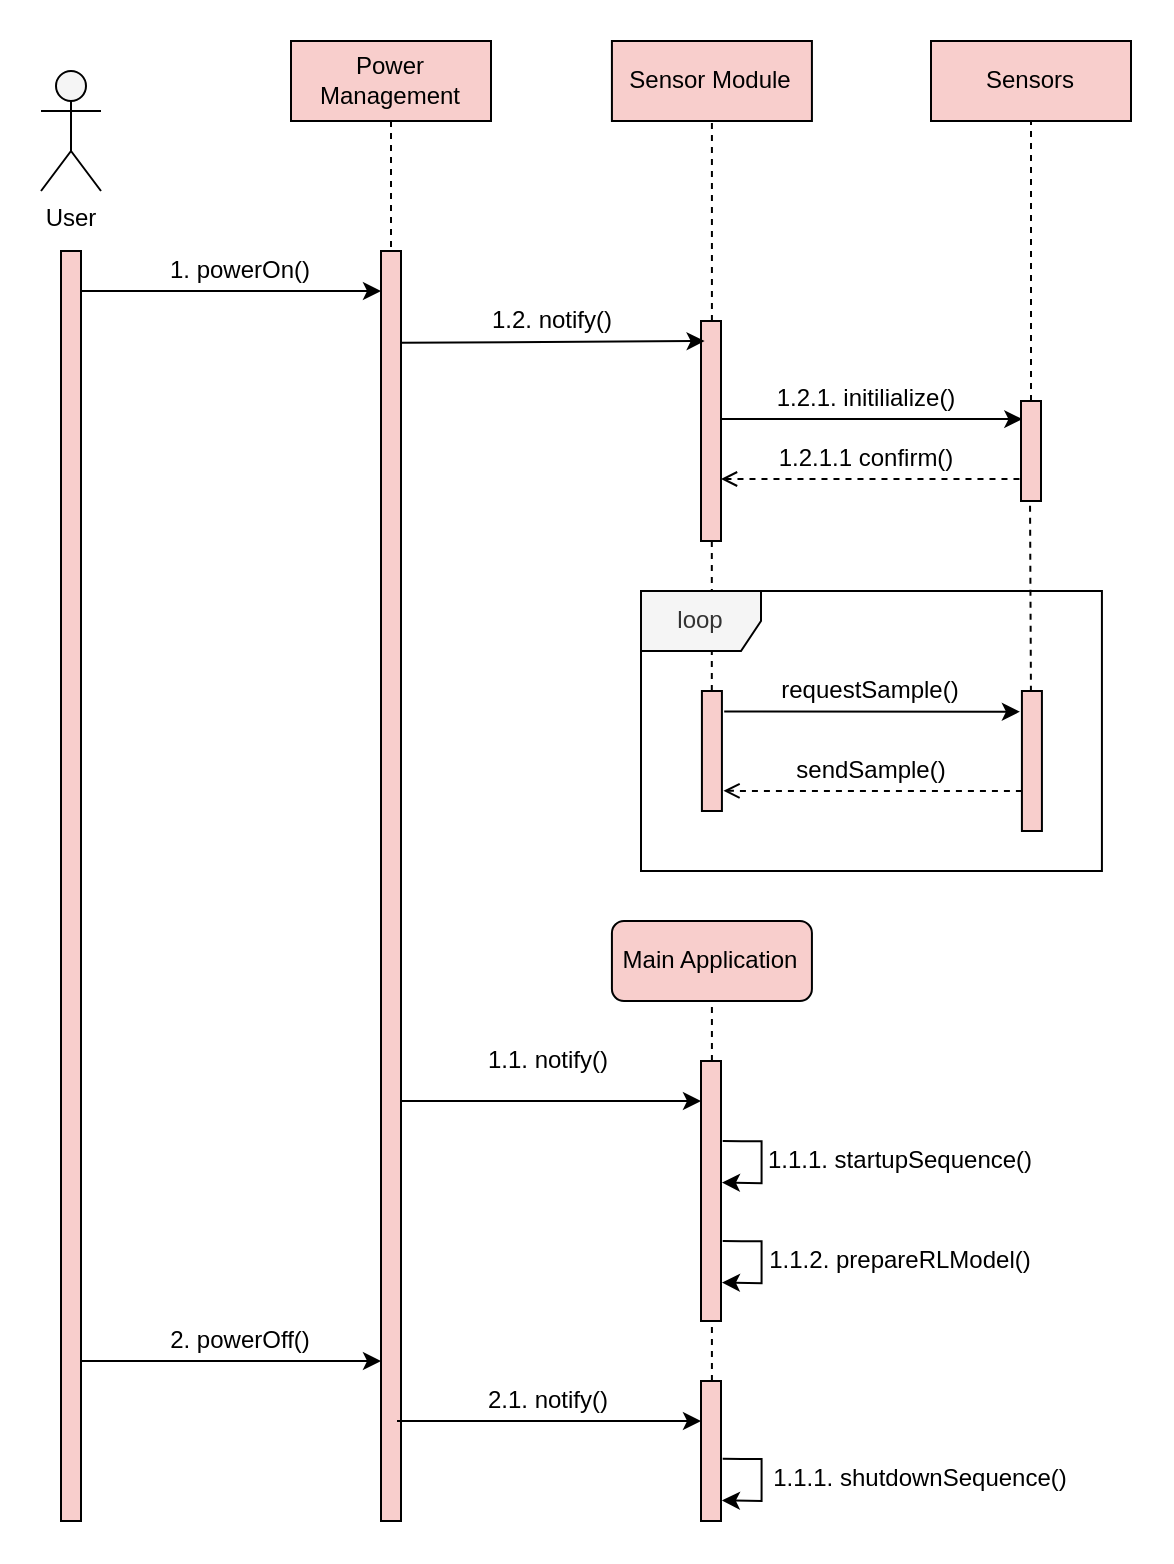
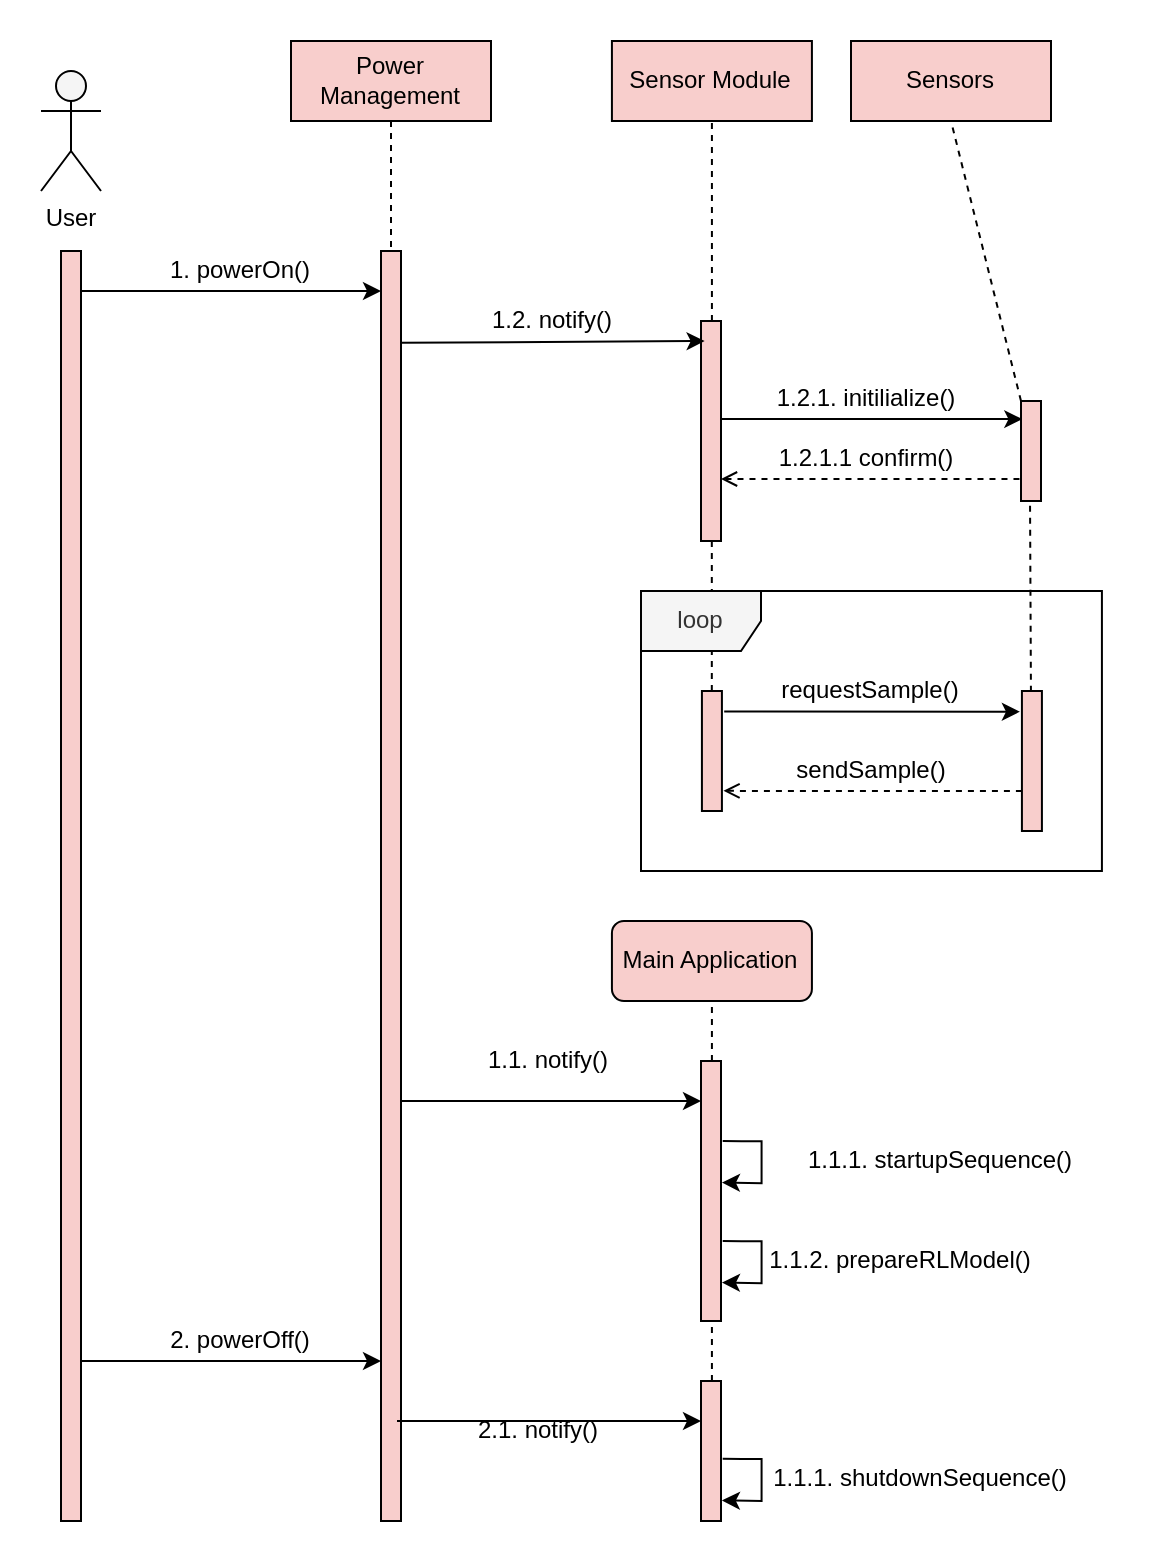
- <mxCell id="16" value="Sensors" style="rounded=0;whiteSpace=wrap;html=1;fillColor=#f8cecc;" parent="1" vertex="1"><mxGeometry x="465" y="20" width="100" height="40" as="geometry" /></mxCell>
+ <mxCell id="16" value="Sensors" style="rounded=0;whiteSpace=wrap;html=1;fillColor=#f8cecc;" parent="1" vertex="1"><mxGeometry x="425" y="20" width="100" height="40" as="geometry" /></mxCell>
- <mxCell id="38" value="1.1.1. startupSequence()" style="text;html=1;strokeColor=none;fillColor=none;align=center;verticalAlign=middle;whiteSpace=wrap;rounded=0;" parent="1" vertex="1"><mxGeometry x="380.46" y="570" width="140" height="20" as="geometry" /></mxCell>
+ <mxCell id="38" value="1.1.1. startupSequence()" style="text;html=1;strokeColor=none;fillColor=none;align=center;verticalAlign=middle;whiteSpace=wrap;rounded=0;" parent="1" vertex="1"><mxGeometry x="400.46" y="570" width="140" height="20" as="geometry" /></mxCell>
- <mxCell id="43" value="2.1. notify()" style="text;html=1;strokeColor=none;fillColor=none;align=center;verticalAlign=middle;whiteSpace=wrap;rounded=0;" parent="1" vertex="1"><mxGeometry x="214.33" y="690" width="120" height="20" as="geometry" /></mxCell>
+ <mxCell id="43" value="2.1. notify()" style="text;html=1;strokeColor=none;fillColor=none;align=center;verticalAlign=middle;whiteSpace=wrap;rounded=0;" parent="1" vertex="1"><mxGeometry x="209.33" y="705" width="120" height="20" as="geometry" /></mxCell>
